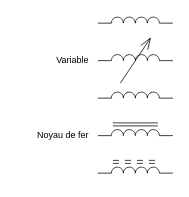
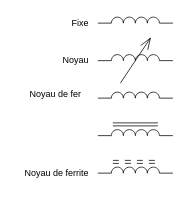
+ <mxCell id="11" value="Fixe" style="text;html=1;whiteSpace=wrap;strokeColor=none;fillColor=none;align=right;verticalAlign=middle;rounded=0;" vertex="1" parent="1"><mxGeometry x="20" y="20" width="100" height="20" as="geometry" /></mxCell>
- <mxCell id="14" value="Variable" style="text;html=1;whiteSpace=wrap;strokeColor=none;fillColor=none;align=right;verticalAlign=middle;rounded=0;" vertex="1" parent="1"><mxGeometry x="20" y="70" width="100" height="20" as="geometry" /></mxCell>
+ <mxCell id="14" value="Noyau" style="text;html=1;whiteSpace=wrap;strokeColor=none;fillColor=none;align=right;verticalAlign=middle;rounded=0;" vertex="1" parent="1"><mxGeometry x="20" y="70" width="100" height="20" as="geometry" /></mxCell>
- <mxCell id="13" value="&lt;div align=&quot;right&quot;&gt;Noyau de fer&lt;/div&gt;" style="text;html=1;whiteSpace=wrap;strokeColor=none;fillColor=none;align=right;verticalAlign=middle;rounded=0;" vertex="1" parent="1"><mxGeometry x="20" y="170" width="100" height="20" as="geometry" /></mxCell>
+ <mxCell id="13" value="&lt;div align=&quot;right&quot;&gt;Noyau de fer&lt;/div&gt;" style="text;html=1;whiteSpace=wrap;strokeColor=none;fillColor=none;align=right;verticalAlign=middle;rounded=0;" vertex="1" parent="1"><mxGeometry x="10" y="115" width="100" height="20" as="geometry" /></mxCell>
+ <mxCell id="12" value="&lt;div align=&quot;right&quot;&gt;Noyau de ferrite&lt;/div&gt;" style="text;html=1;whiteSpace=wrap;strokeColor=none;fillColor=none;align=right;verticalAlign=middle;rounded=0;" vertex="1" parent="1"><mxGeometry x="20" y="220" width="100" height="20" as="geometry" /></mxCell>
